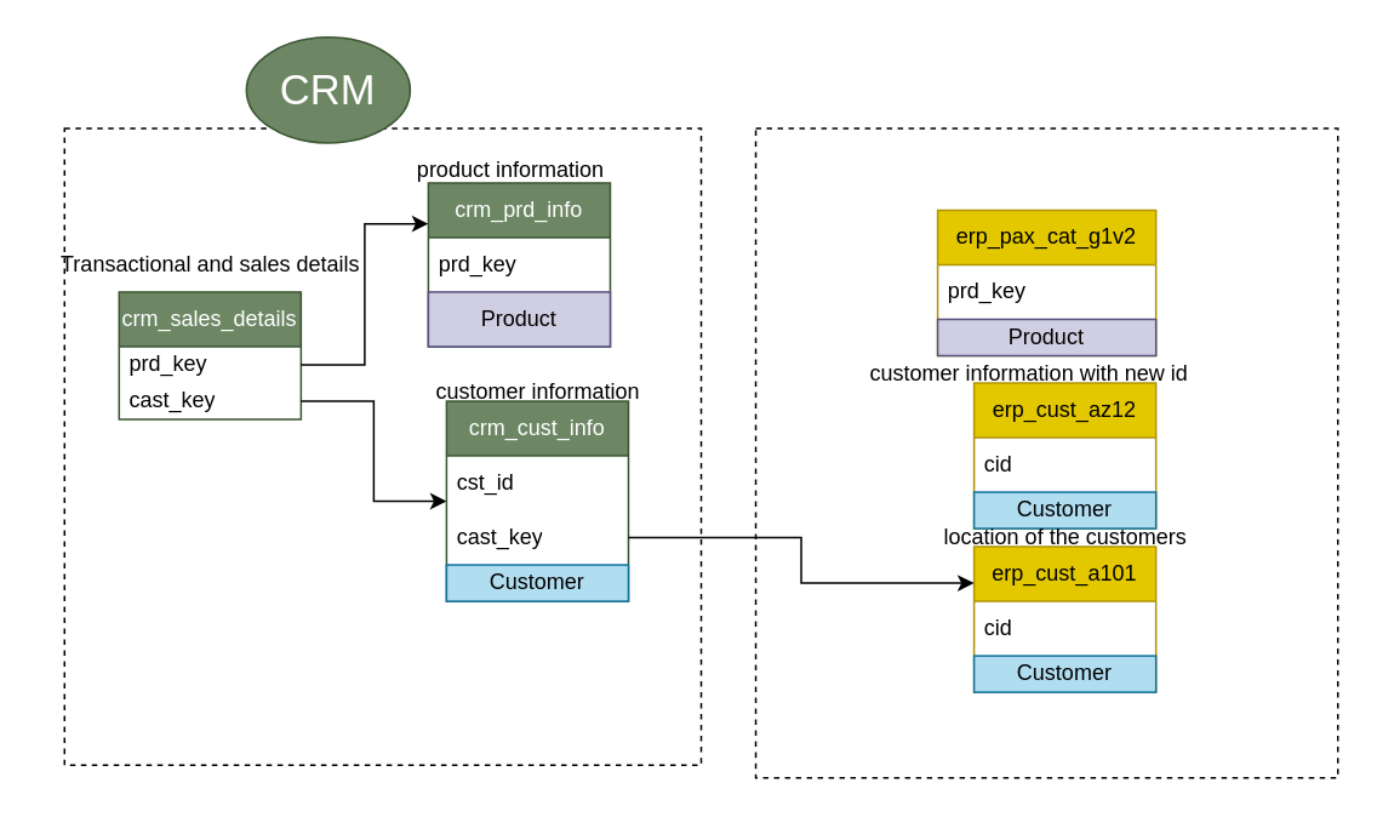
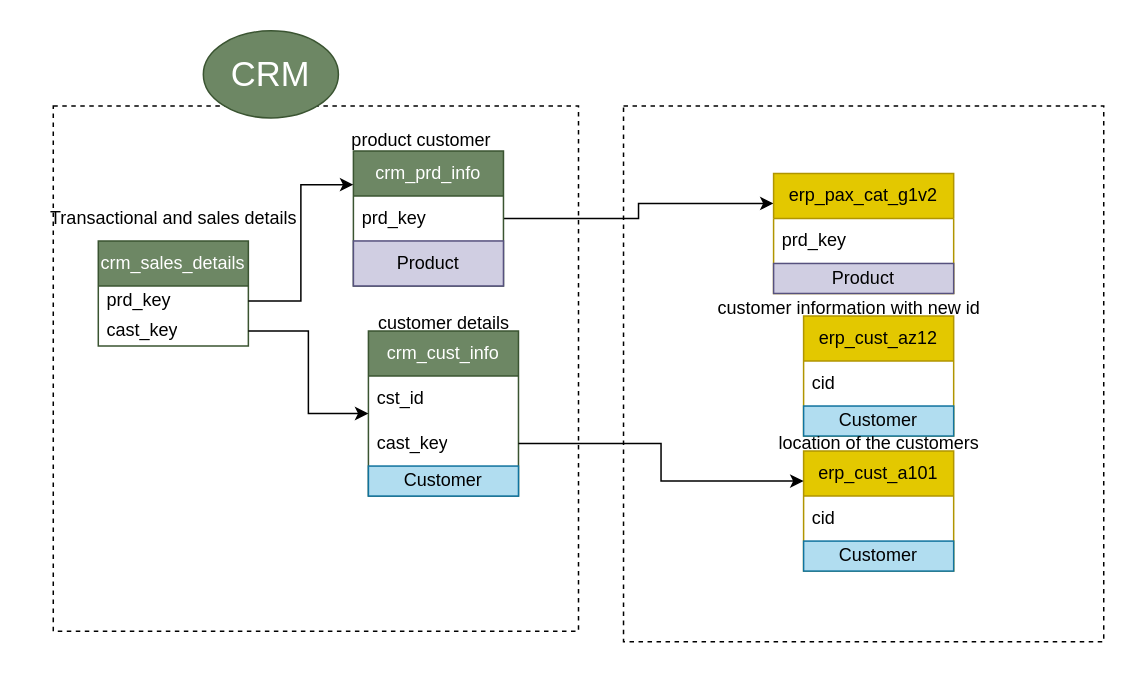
- <mxCell id="11" value="product information" style="text;html=1;align=center;verticalAlign=middle;resizable=0;points=[];autosize=1;strokeColor=none;fillColor=none;" parent="1" vertex="1"><mxGeometry x="215" y="78" width="130" height="30" as="geometry" /></mxCell>
+ <mxCell id="11" value="product customer" style="text;html=1;align=center;verticalAlign=middle;resizable=0;points=[];autosize=1;strokeColor=none;fillColor=none;" parent="1" vertex="1"><mxGeometry x="215" y="78" width="130" height="30" as="geometry" /></mxCell>
+ <mxCell id="7" style="edgeStyle=orthogonalEdgeStyle;rounded=0;orthogonalLoop=1;jettySize=auto;html=1;exitX=1;exitY=0.5;exitDx=0;exitDy=0;entryX=0;entryY=0.25;entryDx=0;entryDy=0;" parent="1" source="8" target="25" edge="1"><mxGeometry relative="1" as="geometry" /></mxCell>
- <mxCell id="6" value="customer information" style="text;html=1;align=center;verticalAlign=middle;resizable=0;points=[];autosize=1;strokeColor=none;fillColor=none;" parent="1" vertex="1"><mxGeometry x="225" y="200" width="140" height="30" as="geometry" /></mxCell>
+ <mxCell id="6" value="customer details" style="text;html=1;align=center;verticalAlign=middle;resizable=0;points=[];autosize=1;strokeColor=none;fillColor=none;" parent="1" vertex="1"><mxGeometry x="225" y="200" width="140" height="30" as="geometry" /></mxCell>
